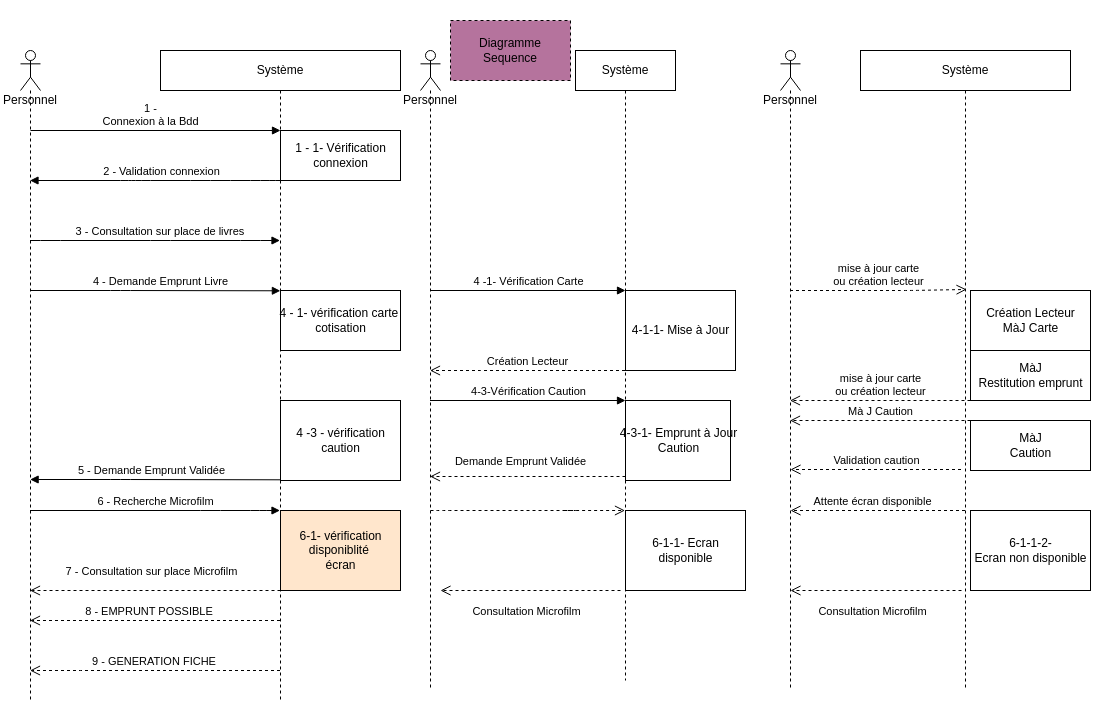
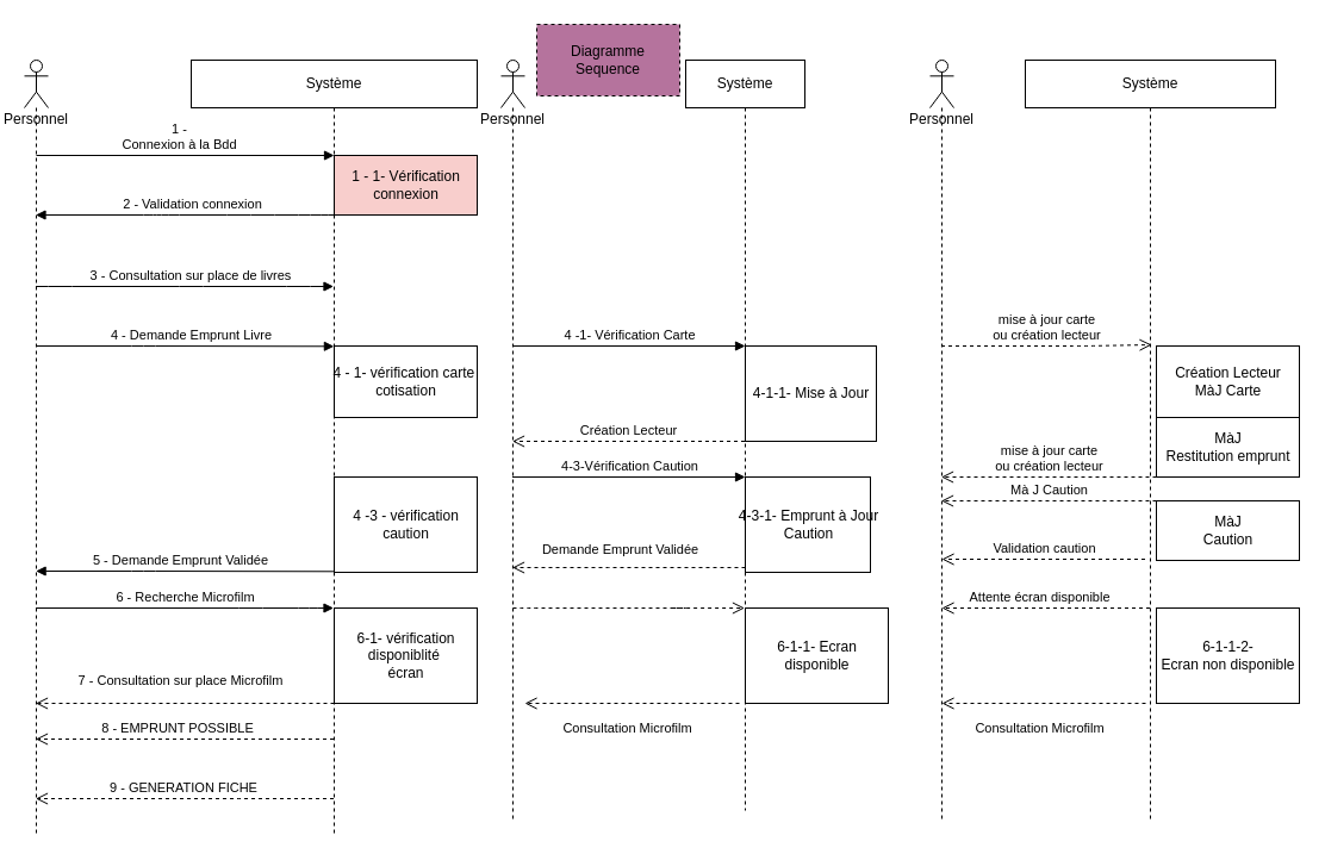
- <mxCell id="3" value="1 - 1- Vérification &lt;br&gt;connexion" style="html=1;points=[];perimeter=orthogonalPerimeter;" parent="2" vertex="1"><mxGeometry x="120" y="80" width="120" height="50" as="geometry" /></mxCell>
+ <mxCell id="3" value="1 - 1- Vérification &lt;br&gt;connexion" style="html=1;points=[];perimeter=orthogonalPerimeter;fillColor=#f8cecc;" parent="2" vertex="1"><mxGeometry x="120" y="80" width="120" height="50" as="geometry" /></mxCell>
- <mxCell id="5" value="6-1- vérification &lt;br&gt;disponiblité&amp;nbsp;&lt;br&gt;écran" style="html=1;points=[];perimeter=orthogonalPerimeter;fillColor=#ffe6cc;" parent="2" vertex="1"><mxGeometry x="120" y="460" width="120" height="80" as="geometry" /></mxCell>
+ <mxCell id="5" value="6-1- vérification &lt;br&gt;disponiblité&amp;nbsp;&lt;br&gt;écran" style="html=1;points=[];perimeter=orthogonalPerimeter;" parent="2" vertex="1"><mxGeometry x="120" y="460" width="120" height="80" as="geometry" /></mxCell>
